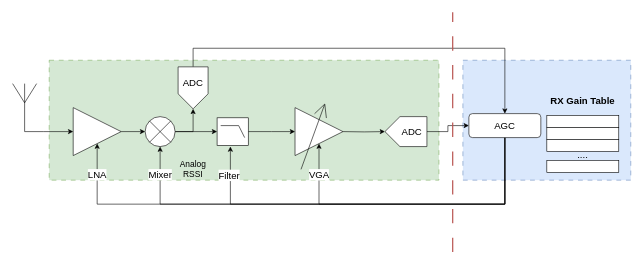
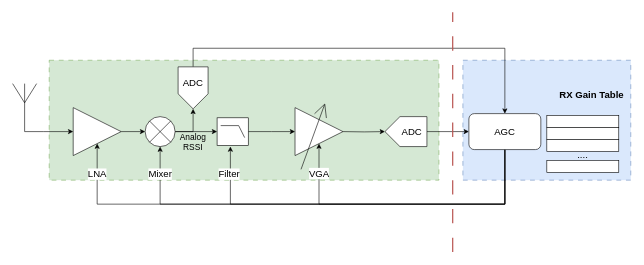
- <mxCell id="24" value="&lt;b style=&quot;font-size: 16px;&quot;&gt;RX Gain Table&lt;/b&gt;" style="text;html=1;strokeColor=none;fillColor=none;align=center;verticalAlign=middle;whiteSpace=wrap;rounded=0;fontSize=16;" vertex="1" parent="1"><mxGeometry x="911" y="152" width="120" height="30" as="geometry" /></mxCell>
+ <mxCell id="24" value="&lt;b style=&quot;font-size: 16px;&quot;&gt;RX Gain Table&lt;/b&gt;" style="text;html=1;strokeColor=none;fillColor=none;align=center;verticalAlign=middle;whiteSpace=wrap;rounded=0;fontSize=16;" vertex="1" parent="1"><mxGeometry x="926" y="142" width="120" height="30" as="geometry" /></mxCell>
- <mxCell id="19" value="AGC" style="rounded=1;whiteSpace=wrap;html=1;fontSize=16;" vertex="1" parent="1"><mxGeometry x="781" y="189" width="120" height="40" as="geometry" /></mxCell>
+ <mxCell id="19" value="AGC" style="rounded=1;whiteSpace=wrap;html=1;fontSize=16;" vertex="1" parent="1"><mxGeometry x="781" y="189" width="120" height="60" as="geometry" /></mxCell>
- <mxCell id="32" value="Analog RSSI" style="text;html=1;strokeColor=none;fillColor=none;align=center;verticalAlign=middle;whiteSpace=wrap;rounded=0;fontSize=14;" vertex="1" parent="1"><mxGeometry x="291" y="267" width="60" height="30" as="geometry" /></mxCell>
+ <mxCell id="32" value="Analog RSSI" style="text;html=1;strokeColor=none;fillColor=none;align=center;verticalAlign=middle;whiteSpace=wrap;rounded=0;fontSize=14;" vertex="1" parent="1"><mxGeometry x="291" y="222" width="60" height="30" as="geometry" /></mxCell>
